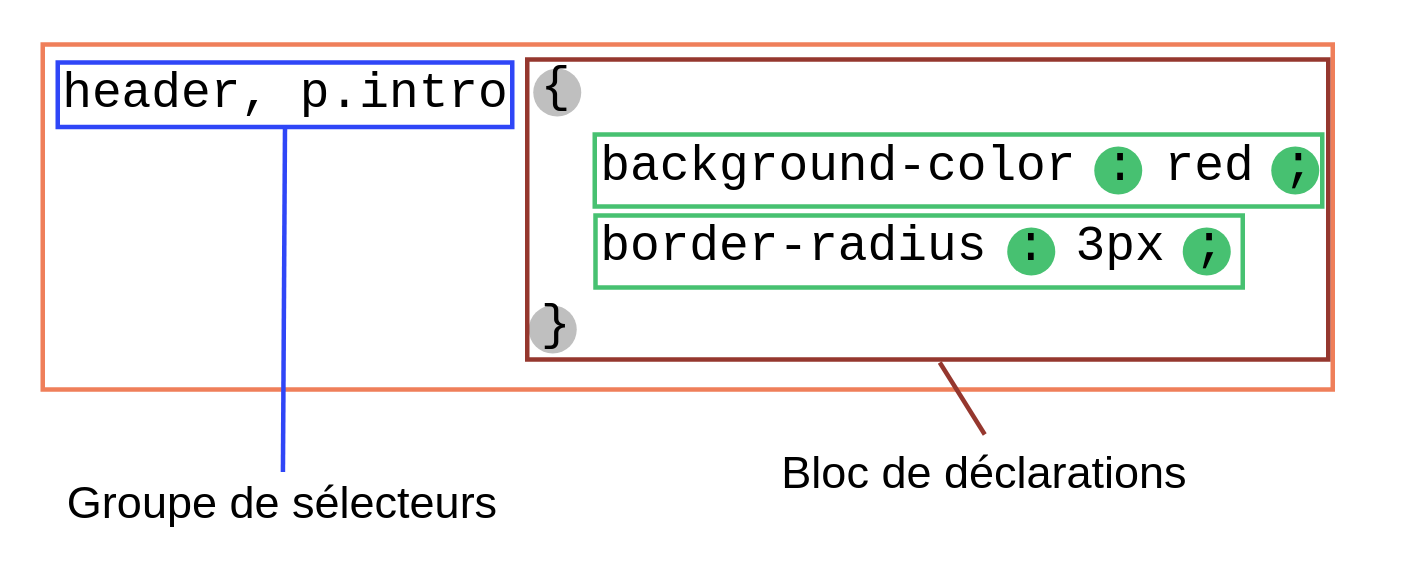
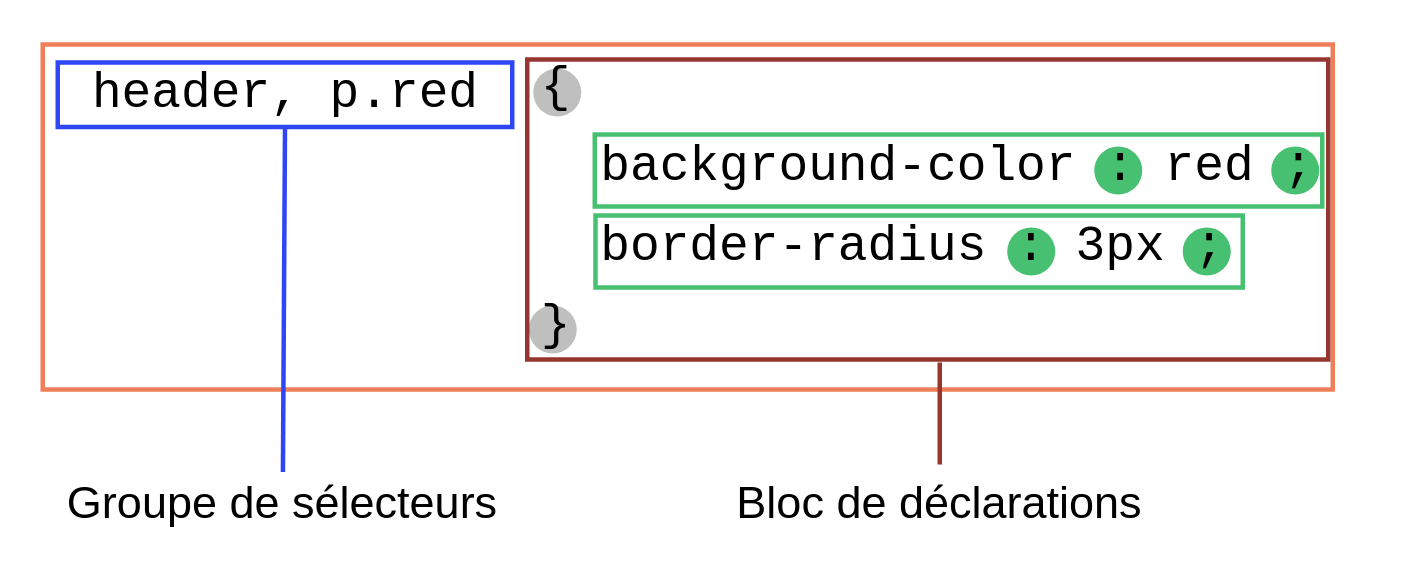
- <mxCell id="15" value="header, p.intro" style="text;html=1;strokeColor=none;fillColor=none;align=center;verticalAlign=middle;whiteSpace=wrap;rounded=0;fontSize=33;fontFamily=Courier New;" vertex="1" parent="1"><mxGeometry x="20" y="38" width="340" height="30" as="geometry" /></mxCell>
+ <mxCell id="15" value="header, p.red" style="text;html=1;strokeColor=none;fillColor=none;align=center;verticalAlign=middle;whiteSpace=wrap;rounded=0;fontSize=33;fontFamily=Courier New;" vertex="1" parent="1"><mxGeometry x="20" y="38" width="340" height="30" as="geometry" /></mxCell>
- <mxCell id="18" value="Bloc de déclarations" style="text;html=1;strokeColor=none;fillColor=none;align=center;verticalAlign=middle;whiteSpace=wrap;rounded=0;strokeWidth=3;fontFamily=Helvetica;fontSize=30;fontColor=#000000;" vertex="1" parent="1"><mxGeometry x="506" y="280" width="300" height="50" as="geometry" /></mxCell>
+ <mxCell id="18" value="Bloc de déclarations" style="text;html=1;strokeColor=none;fillColor=none;align=center;verticalAlign=middle;whiteSpace=wrap;rounded=0;strokeWidth=3;fontFamily=Helvetica;fontSize=30;fontColor=#000000;" vertex="1" parent="1"><mxGeometry x="476" y="300" width="300" height="50" as="geometry" /></mxCell>
